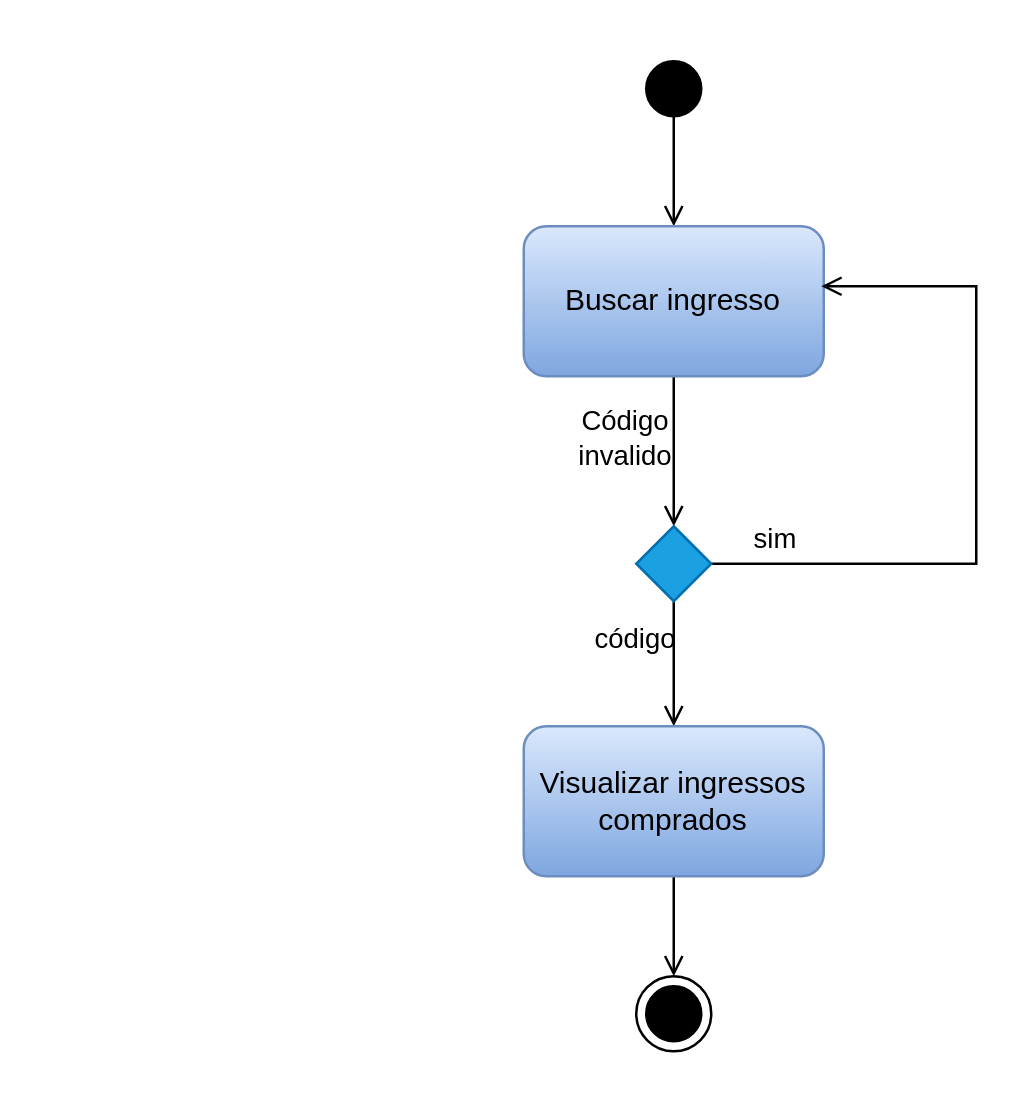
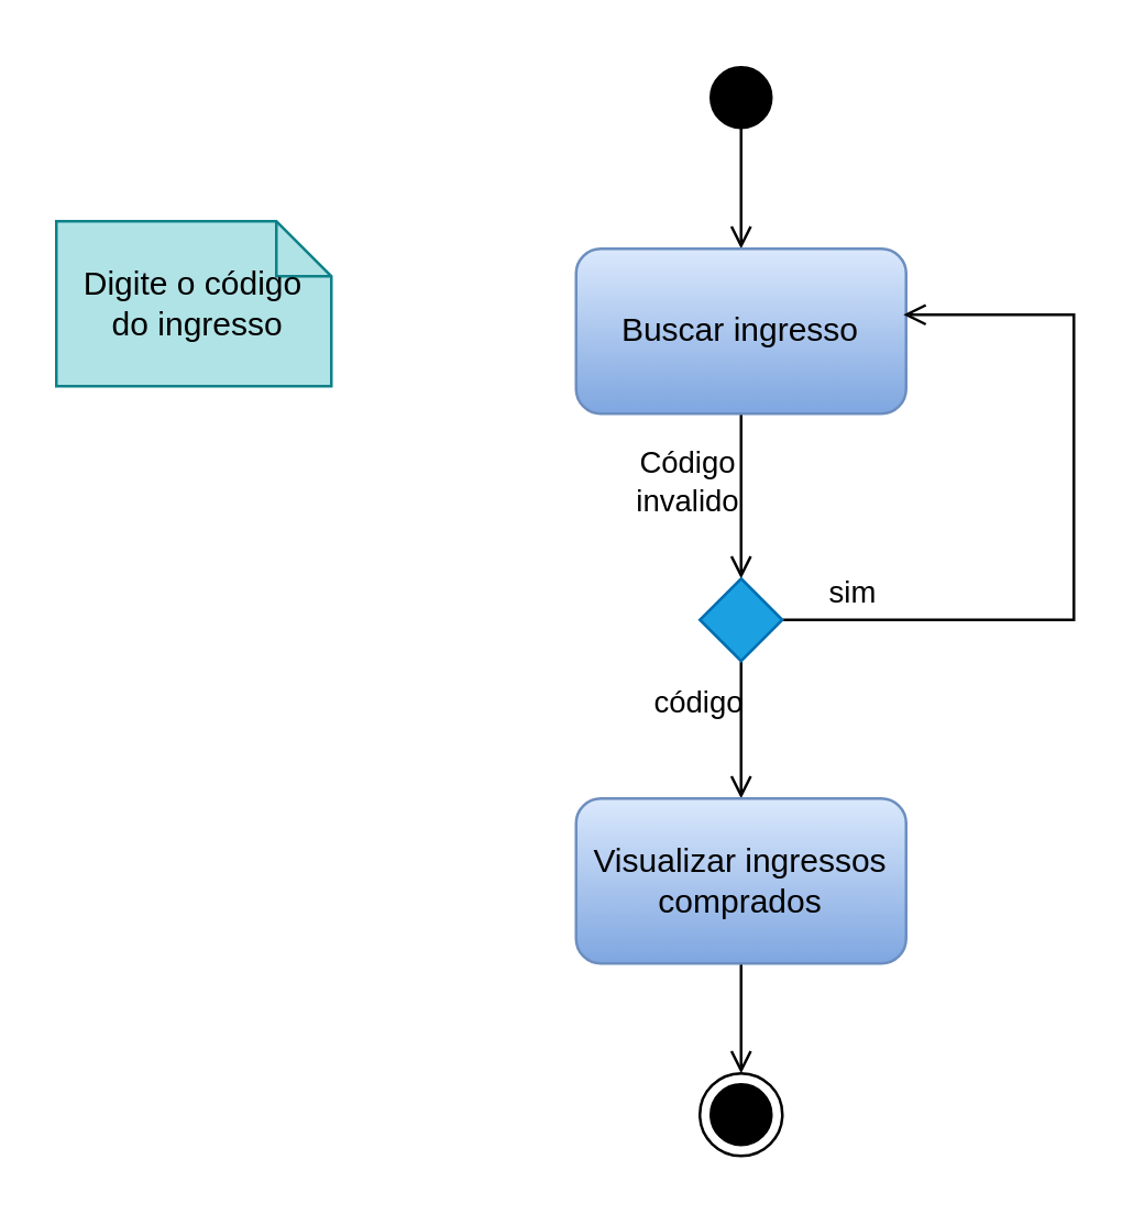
+ <mxCell id="6" value="Digite o código&lt;br style=&quot;border-color: var(--border-color);&quot;&gt;&lt;span style=&quot;&quot;&gt;&amp;nbsp;do ingresso&lt;/span&gt;" style="shape=note;size=20;whiteSpace=wrap;html=1;fillColor=#b0e3e6;strokeColor=#0e8088;" parent="1" vertex="1"><mxGeometry x="20" y="80" width="100" height="60" as="geometry" /></mxCell>
